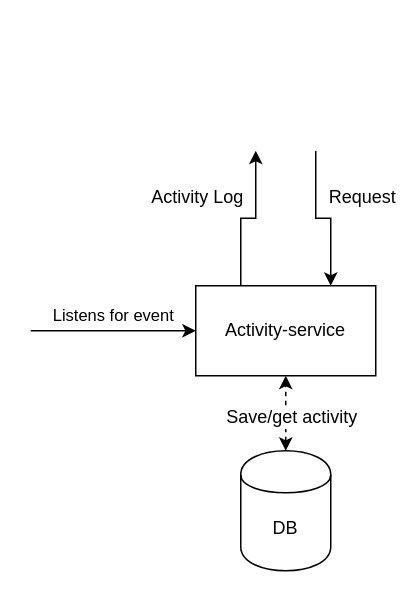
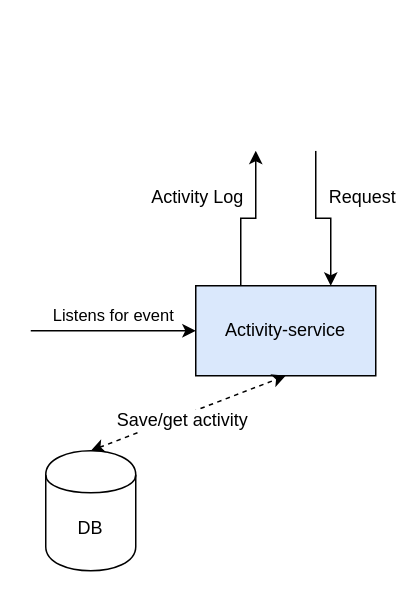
- <mxCell id="4" value="Activity-service" style="rounded=0;whiteSpace=wrap;html=1;" vertex="1" parent="1"><mxGeometry x="130" y="190" width="120" height="60" as="geometry" /></mxCell>
+ <mxCell id="4" value="Activity-service" style="rounded=0;whiteSpace=wrap;html=1;fillColor=#dae8fc;" vertex="1" parent="1"><mxGeometry x="130" y="190" width="120" height="60" as="geometry" /></mxCell>
- <mxCell id="5" value="DB" style="shape=cylinder;whiteSpace=wrap;html=1;boundedLbl=1;backgroundOutline=1;" vertex="1" parent="1"><mxGeometry x="160" y="300" width="60" height="80" as="geometry" /></mxCell>
+ <mxCell id="5" value="DB" style="shape=cylinder;whiteSpace=wrap;html=1;boundedLbl=1;backgroundOutline=1;" vertex="1" parent="1"><mxGeometry x="30" y="300" width="60" height="80" as="geometry" /></mxCell>
